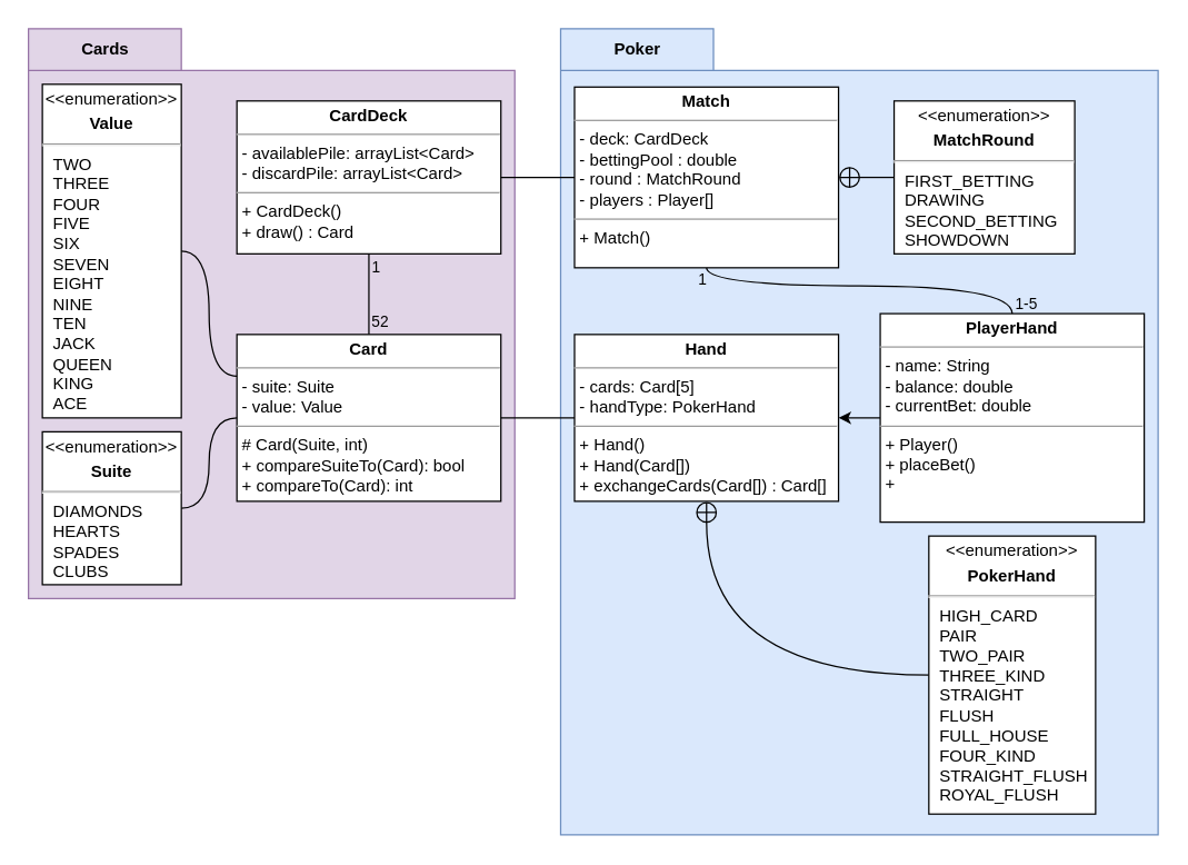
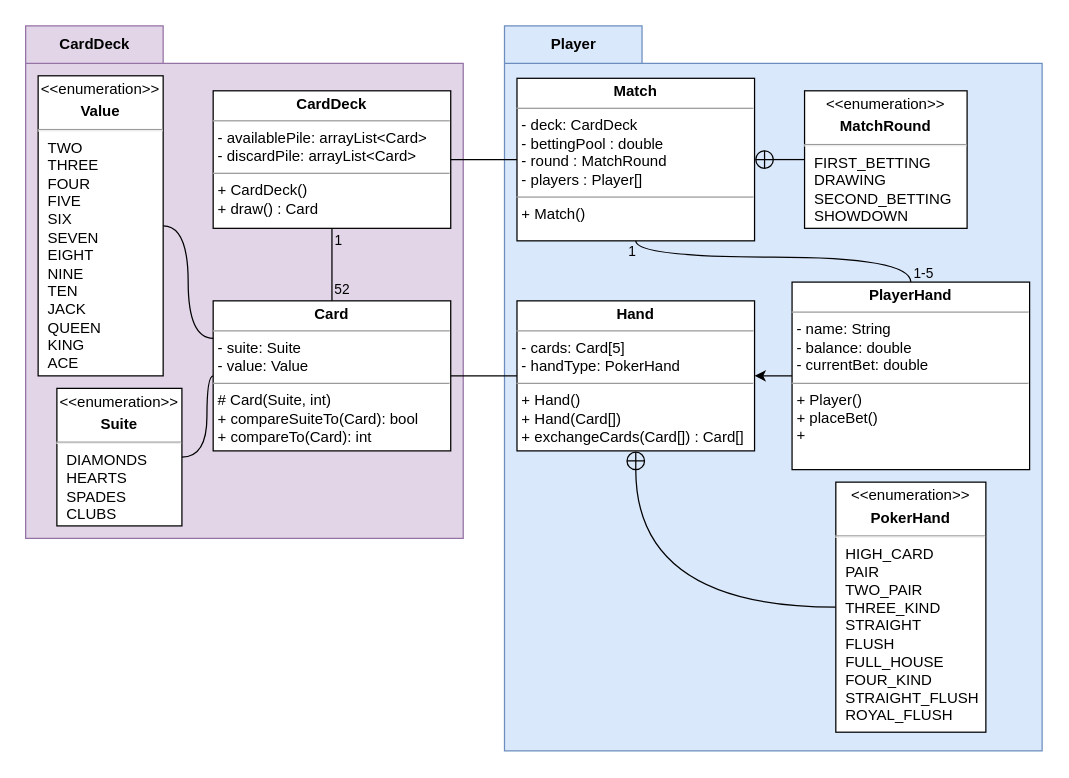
- <mxCell id="14" value="Cards" style="shape=folder;fontStyle=1;tabWidth=110;tabHeight=30;tabPosition=left;html=1;boundedLbl=1;labelInHeader=1;container=1;collapsible=0;recursiveResize=0;fillColor=#e1d5e7;strokeColor=#9673a6;" parent="1" vertex="1"><mxGeometry x="20" y="20" width="350" height="410" as="geometry" /></mxCell>
+ <mxCell id="14" value="CardDeck" style="shape=folder;fontStyle=1;tabWidth=110;tabHeight=30;tabPosition=left;html=1;boundedLbl=1;labelInHeader=1;container=1;collapsible=0;recursiveResize=0;fillColor=#e1d5e7;strokeColor=#9673a6;" parent="1" vertex="1"><mxGeometry x="20" y="20" width="350" height="410" as="geometry" /></mxCell>
- <mxCell id="2" value="Poker" style="shape=folder;fontStyle=1;tabWidth=110;tabHeight=30;tabPosition=left;html=1;boundedLbl=1;labelInHeader=1;container=1;collapsible=0;recursiveResize=0;fillColor=#dae8fc;strokeColor=#6c8ebf;" parent="1" vertex="1"><mxGeometry x="403" y="20" width="430" height="580" as="geometry" /></mxCell>
+ <mxCell id="2" value="Player" style="shape=folder;fontStyle=1;tabWidth=110;tabHeight=30;tabPosition=left;html=1;boundedLbl=1;labelInHeader=1;container=1;collapsible=0;recursiveResize=0;fillColor=#dae8fc;strokeColor=#6c8ebf;" parent="1" vertex="1"><mxGeometry x="403" y="20" width="430" height="580" as="geometry" /></mxCell>
- <mxCell id="22" value="&lt;p style=&quot;margin: 4px 0px 0px ; text-align: center&quot;&gt;&amp;lt;&amp;lt;enumeration&amp;gt;&amp;gt;&lt;/p&gt;&lt;p style=&quot;margin: 4px 0px 0px ; text-align: center&quot;&gt;&lt;b&gt;Suite&lt;/b&gt;&lt;/p&gt;&lt;hr&gt;&lt;p style=&quot;margin: 0px ; margin-left: 8px&quot;&gt;DIAMONDS&lt;/p&gt;&lt;p style=&quot;margin: 0px ; margin-left: 8px&quot;&gt;HEARTS&lt;/p&gt;&lt;p style=&quot;margin: 0px ; margin-left: 8px&quot;&gt;SPADES&lt;/p&gt;&lt;p style=&quot;margin: 0px ; margin-left: 8px&quot;&gt;CLUBS&lt;/p&gt;" style="verticalAlign=top;align=left;overflow=fill;fontSize=12;fontFamily=Helvetica;html=1;" parent="14" vertex="1"><mxGeometry x="10" y="290" width="100" height="110" as="geometry" /></mxCell>
+ <mxCell id="22" value="&lt;p style=&quot;margin: 4px 0px 0px ; text-align: center&quot;&gt;&amp;lt;&amp;lt;enumeration&amp;gt;&amp;gt;&lt;/p&gt;&lt;p style=&quot;margin: 4px 0px 0px ; text-align: center&quot;&gt;&lt;b&gt;Suite&lt;/b&gt;&lt;/p&gt;&lt;hr&gt;&lt;p style=&quot;margin: 0px ; margin-left: 8px&quot;&gt;DIAMONDS&lt;/p&gt;&lt;p style=&quot;margin: 0px ; margin-left: 8px&quot;&gt;HEARTS&lt;/p&gt;&lt;p style=&quot;margin: 0px ; margin-left: 8px&quot;&gt;SPADES&lt;/p&gt;&lt;p style=&quot;margin: 0px ; margin-left: 8px&quot;&gt;CLUBS&lt;/p&gt;" style="verticalAlign=top;align=left;overflow=fill;fontSize=12;fontFamily=Helvetica;html=1;" parent="14" vertex="1"><mxGeometry x="25" y="290" width="100" height="110" as="geometry" /></mxCell>
